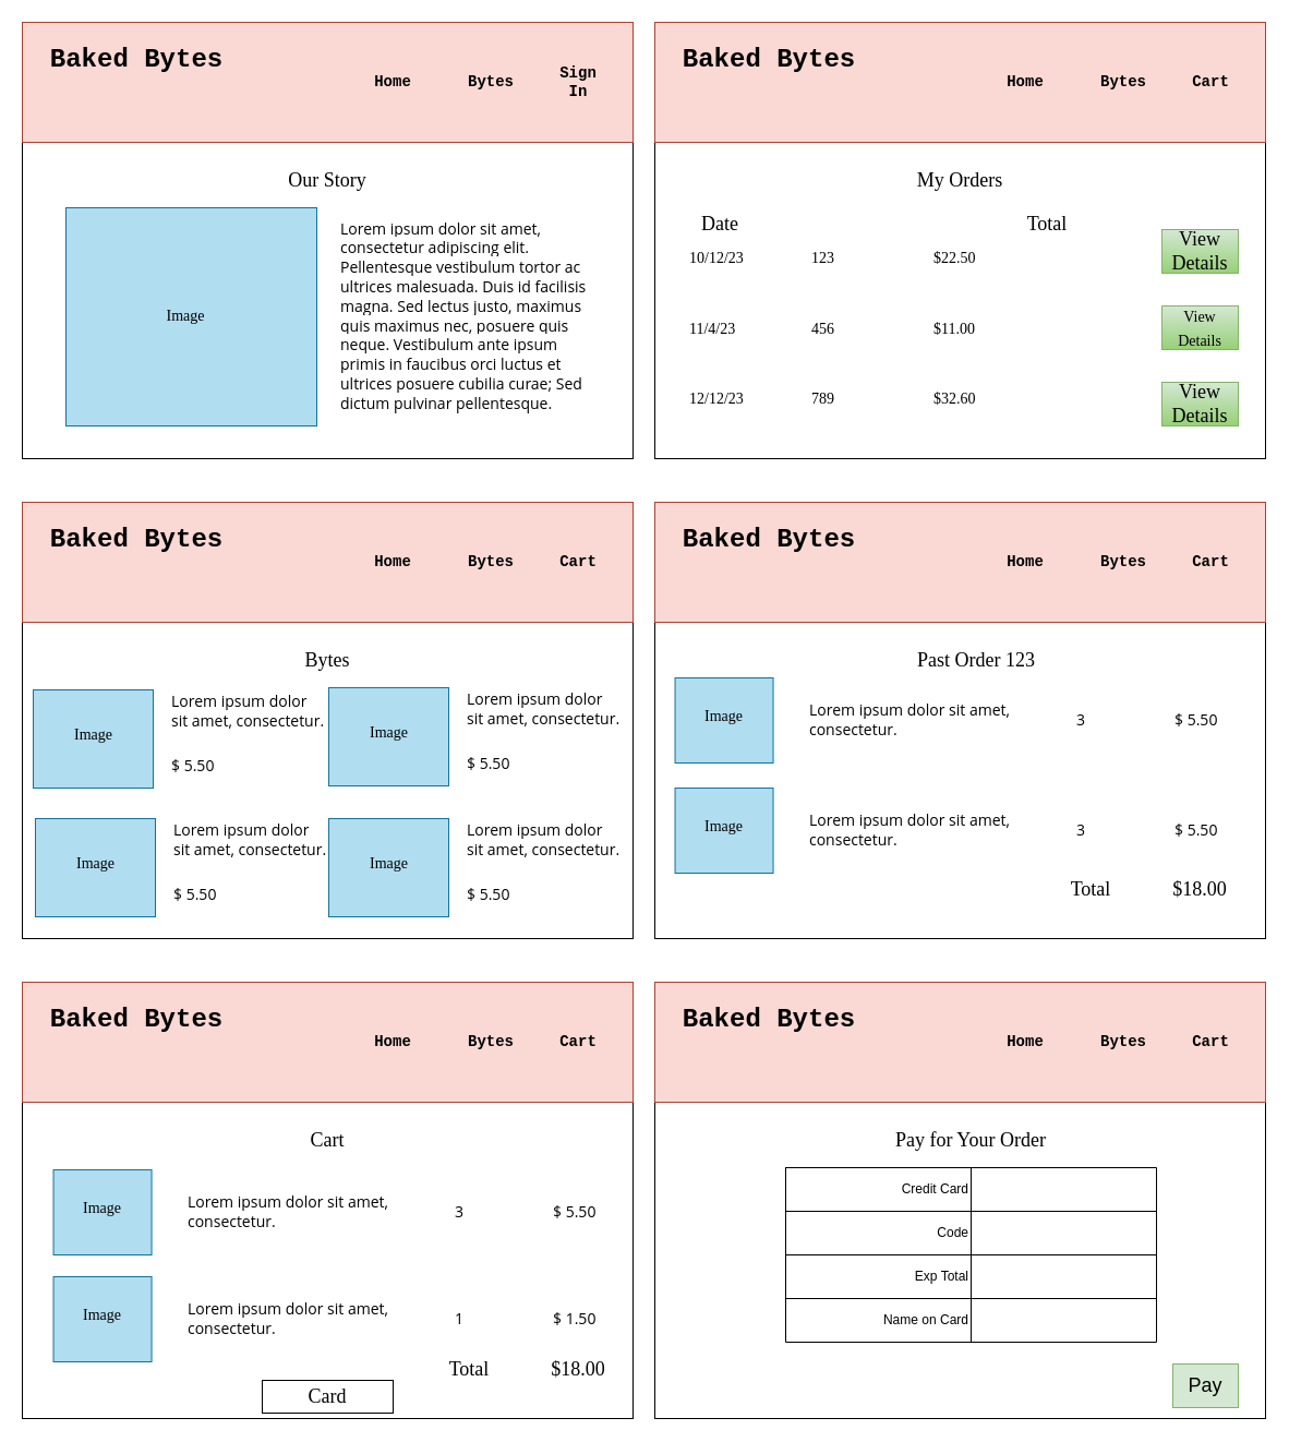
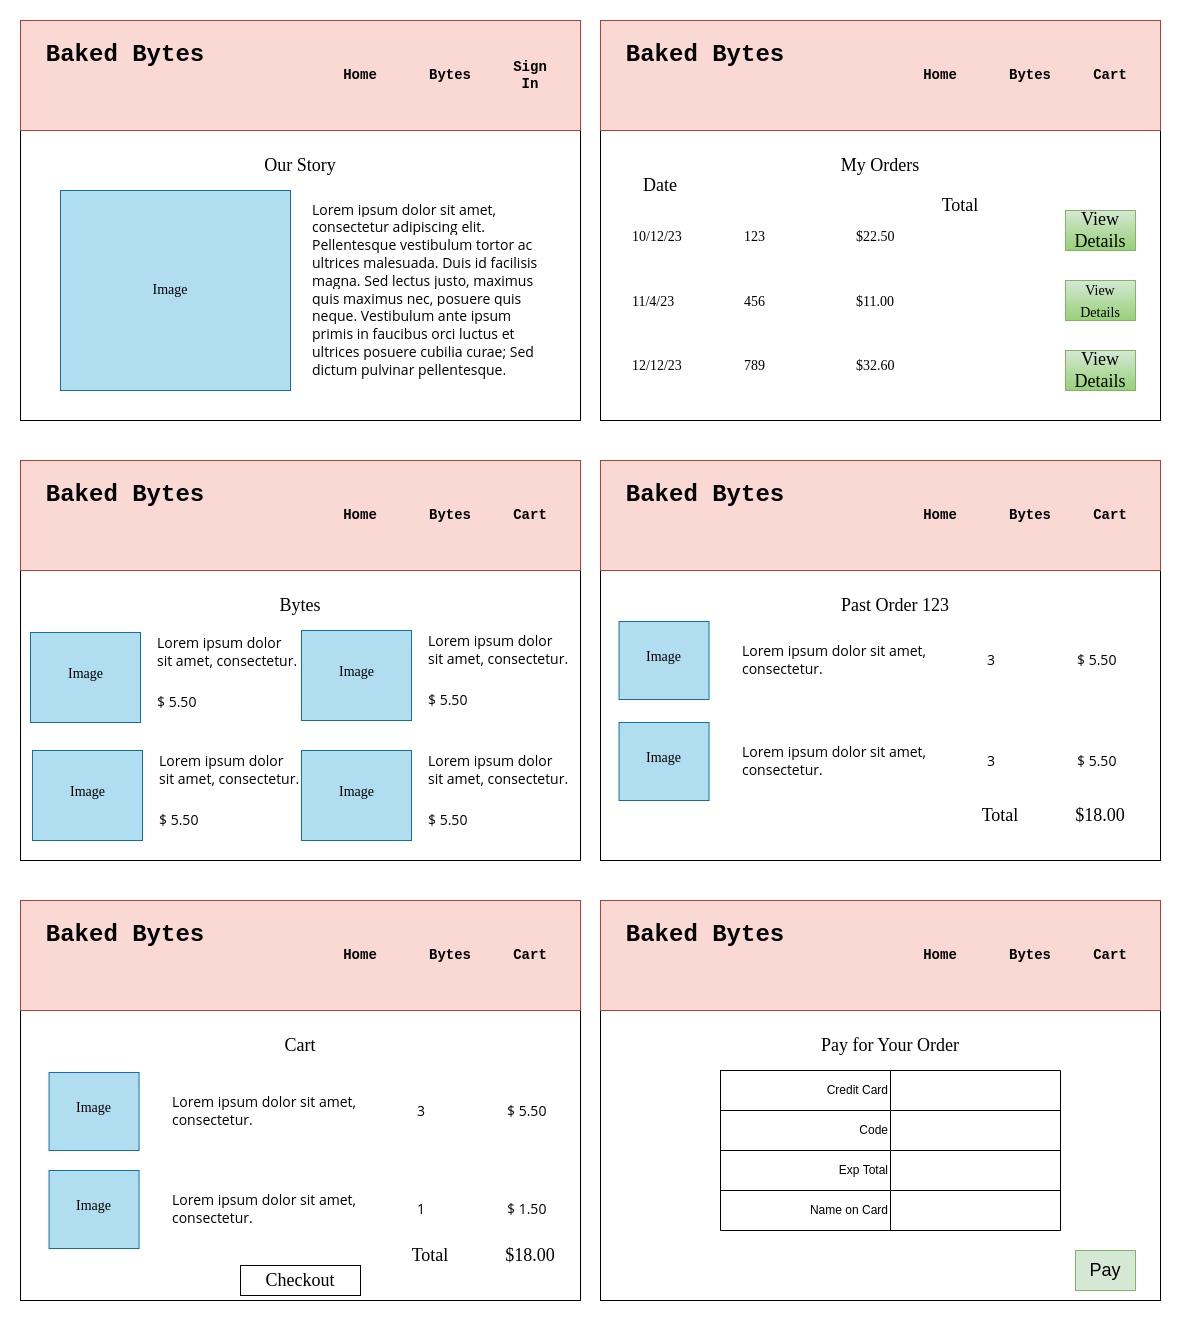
- <mxCell id="93" value="Date" style="text;strokeColor=none;align=center;fillColor=none;html=1;verticalAlign=middle;whiteSpace=wrap;rounded=0;fontFamily=Verdana;fontSize=18;" parent="1" vertex="1"><mxGeometry x="630" y="190" width="60" height="30" as="geometry" /></mxCell>
+ <mxCell id="93" value="Date" style="text;strokeColor=none;align=center;fillColor=none;html=1;verticalAlign=middle;whiteSpace=wrap;rounded=0;fontFamily=Verdana;fontSize=18;" parent="1" vertex="1"><mxGeometry x="630" y="170" width="60" height="30" as="geometry" /></mxCell>
- <mxCell id="64" value="Card" style="text;strokeColor=default;align=center;fillColor=none;html=1;verticalAlign=middle;whiteSpace=wrap;rounded=0;fontFamily=Verdana;fontSize=18;" parent="1" vertex="1"><mxGeometry x="240" y="1265" width="120" height="30" as="geometry" /></mxCell>
+ <mxCell id="64" value="Checkout" style="text;strokeColor=default;align=center;fillColor=none;html=1;verticalAlign=middle;whiteSpace=wrap;rounded=0;fontFamily=Verdana;fontSize=18;" parent="1" vertex="1"><mxGeometry x="240" y="1265" width="120" height="30" as="geometry" /></mxCell>
